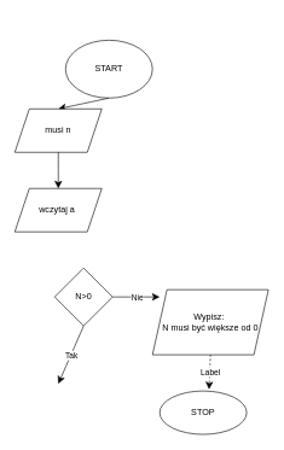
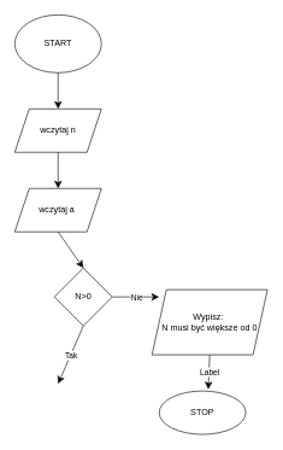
- <mxCell id="2" value="START" style="ellipse;whiteSpace=wrap;html=1;" vertex="1" parent="1"><mxGeometry x="90" y="55" width="120" height="80" as="geometry" /></mxCell>
+ <mxCell id="2" value="START" style="ellipse;whiteSpace=wrap;html=1;" vertex="1" parent="1"><mxGeometry x="20" y="20" width="120" height="80" as="geometry" /></mxCell>
- <mxCell id="4" value="musi n" style="shape=parallelogram;perimeter=parallelogramPerimeter;whiteSpace=wrap;html=1;fixedSize=1;" vertex="1" parent="1"><mxGeometry x="20" y="150" width="120" height="60" as="geometry" /></mxCell>
+ <mxCell id="4" value="wczytaj n" style="shape=parallelogram;perimeter=parallelogramPerimeter;whiteSpace=wrap;html=1;fixedSize=1;" vertex="1" parent="1"><mxGeometry x="20" y="150" width="120" height="60" as="geometry" /></mxCell>
+ <mxCell id="8" value="" style="endArrow=classic;html=1;rounded=0;fontSize=12;startSize=8;endSize=8;curved=1;exitX=0.5;exitY=1;exitDx=0;exitDy=0;entryX=0.5;entryY=0;entryDx=0;entryDy=0;" edge="1" parent="1" source="6" target="7"><mxGeometry relative="1" as="geometry"><mxPoint x="90" y="360" as="sourcePoint" /><mxPoint x="190" y="360" as="targetPoint" /></mxGeometry></mxCell>
- <mxCell id="15" value="" style="endArrow=classic;html=1;rounded=0;fontSize=12;startSize=8;endSize=8;curved=1;exitX=0.5;exitY=1;exitDx=0;exitDy=0;entryX=0.567;entryY=-0.037;entryDx=0;entryDy=0;entryPerimeter=0;dashed=1;" edge="1" parent="1" source="13" target="14"><mxGeometry relative="1" as="geometry"><mxPoint x="90" y="360" as="sourcePoint" /><mxPoint x="190" y="360" as="targetPoint" /></mxGeometry></mxCell>
+ <mxCell id="15" value="" style="endArrow=classic;html=1;rounded=0;fontSize=12;startSize=8;endSize=8;curved=1;exitX=0.5;exitY=1;exitDx=0;exitDy=0;entryX=0.567;entryY=-0.037;entryDx=0;entryDy=0;entryPerimeter=0;" edge="1" parent="1" source="13" target="14"><mxGeometry relative="1" as="geometry"><mxPoint x="90" y="360" as="sourcePoint" /><mxPoint x="190" y="360" as="targetPoint" /></mxGeometry></mxCell>
